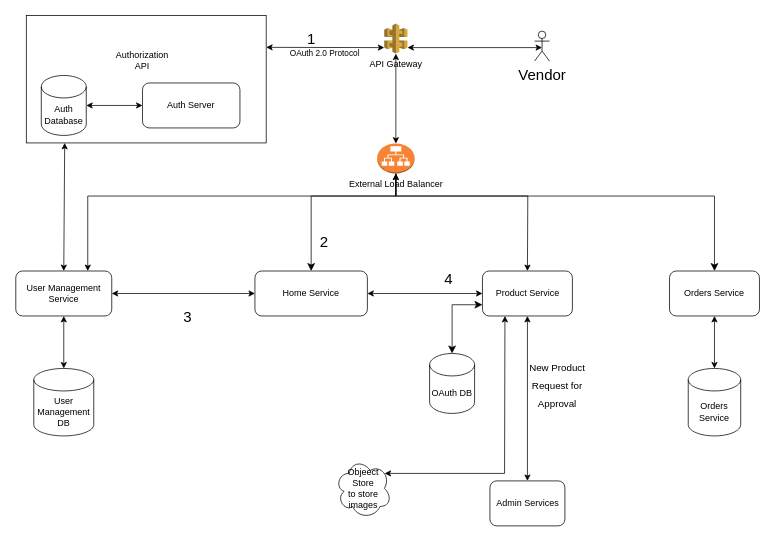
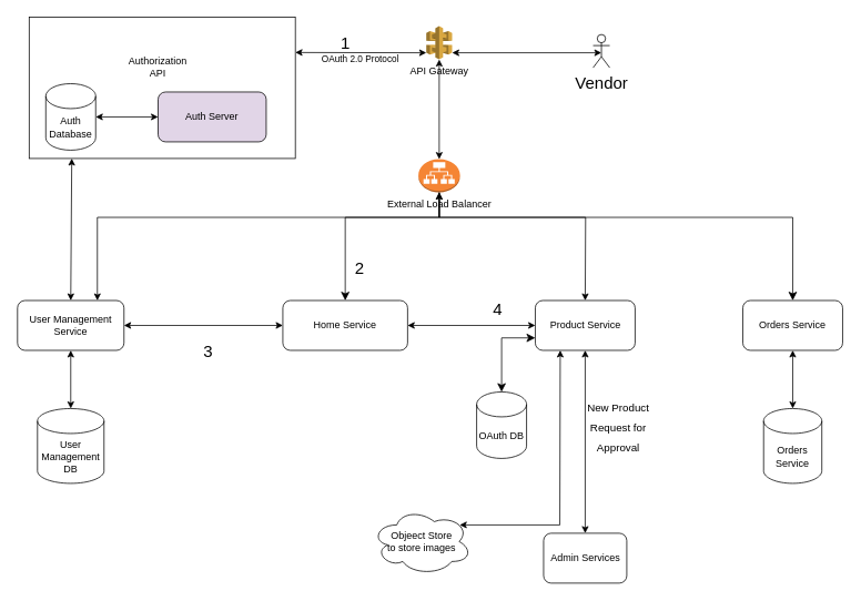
- <mxCell id="11" value="Auth Server" style="rounded=1;whiteSpace=wrap;html=1;" parent="1" vertex="1"><mxGeometry x="189" y="110.17" width="130" height="60" as="geometry" /></mxCell>
+ <mxCell id="11" value="Auth Server" style="rounded=1;whiteSpace=wrap;html=1;fillColor=#e1d5e7;" parent="1" vertex="1"><mxGeometry x="189" y="110.17" width="130" height="60" as="geometry" /></mxCell>
- <mxCell id="30" value="Objeect Store&lt;br&gt;to store images" style="ellipse;shape=cloud;whiteSpace=wrap;html=1;" parent="1" vertex="1"><mxGeometry x="446" y="611" width="75" height="80" as="geometry" /></mxCell>
+ <mxCell id="30" value="Objeect Store&lt;br&gt;to store images" style="ellipse;shape=cloud;whiteSpace=wrap;html=1;" parent="1" vertex="1"><mxGeometry x="446" y="611" width="120" height="80" as="geometry" /></mxCell>
